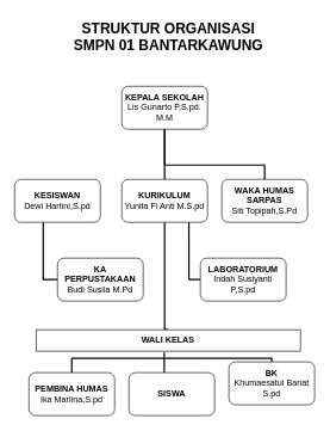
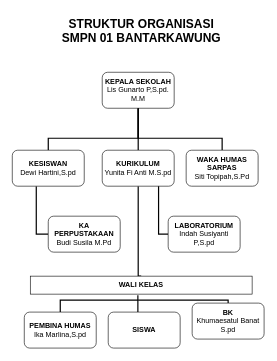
+ <mxCell id="8" style="edgeStyle=orthogonalEdgeStyle;rounded=0;orthogonalLoop=1;jettySize=auto;html=1;strokeWidth=2;endArrow=none;endFill=0;" edge="1" parent="1" source="10" target="3"><mxGeometry relative="1" as="geometry"><Array as="points"><mxPoint x="80" y="230" /><mxPoint x="230" y="230" /></Array></mxGeometry></mxCell>
